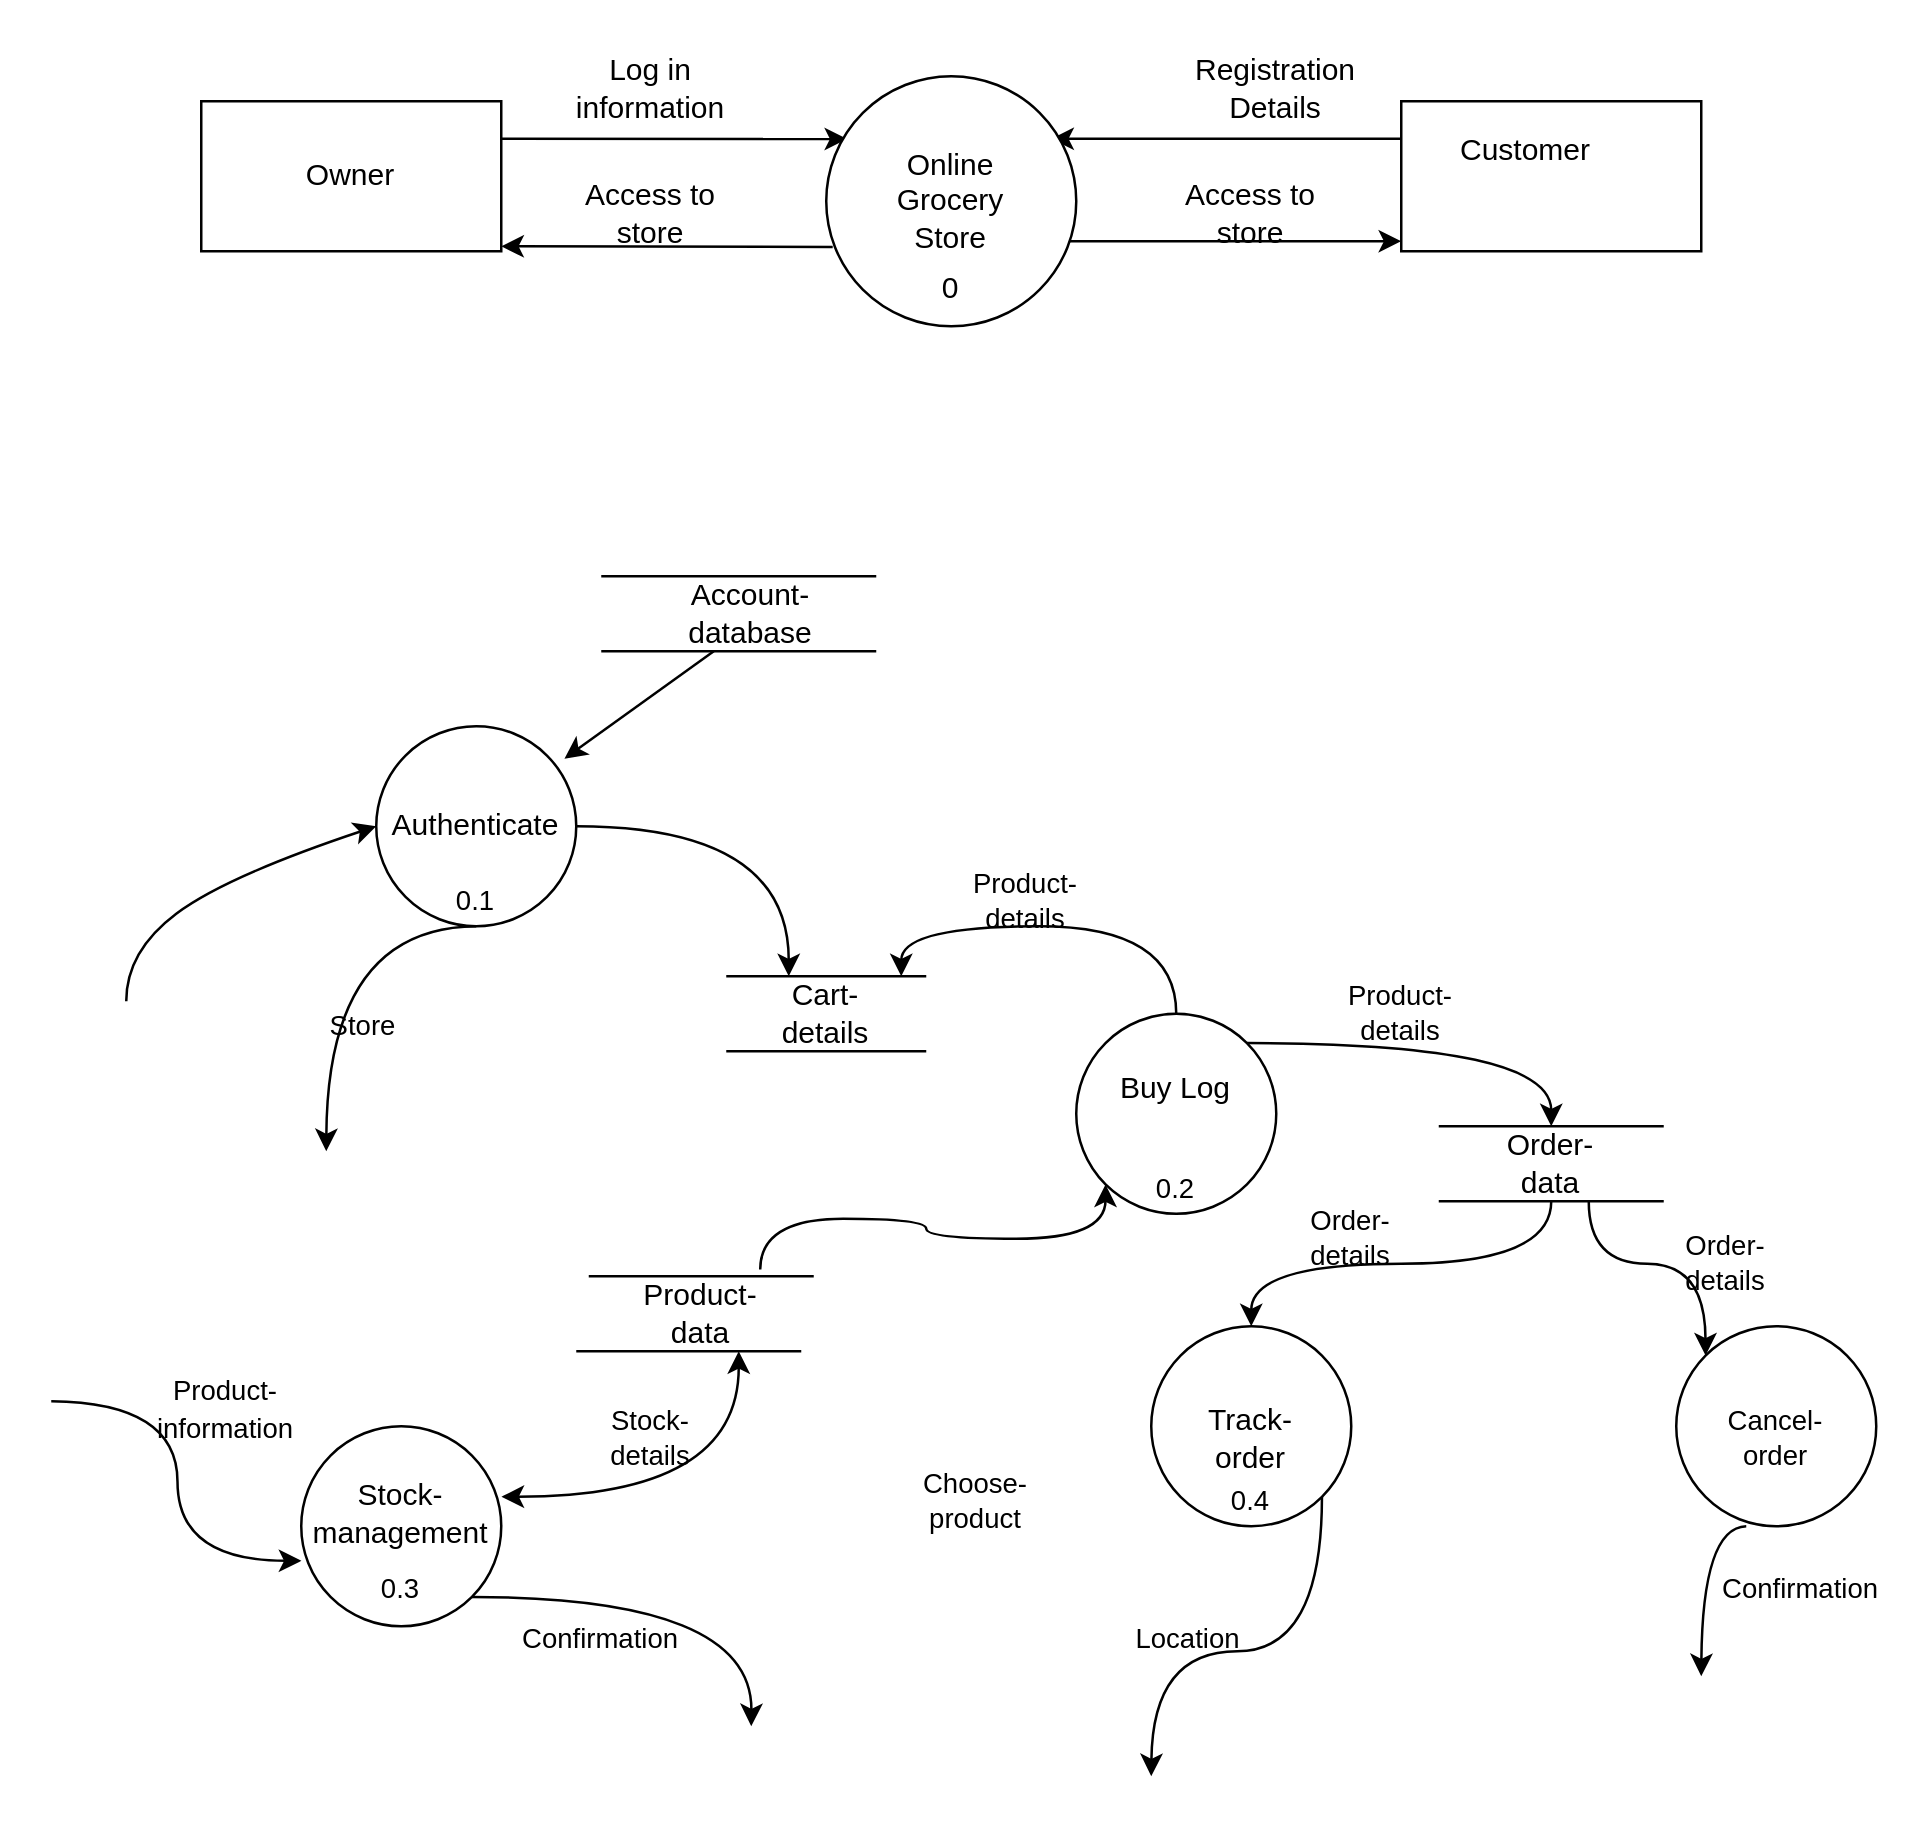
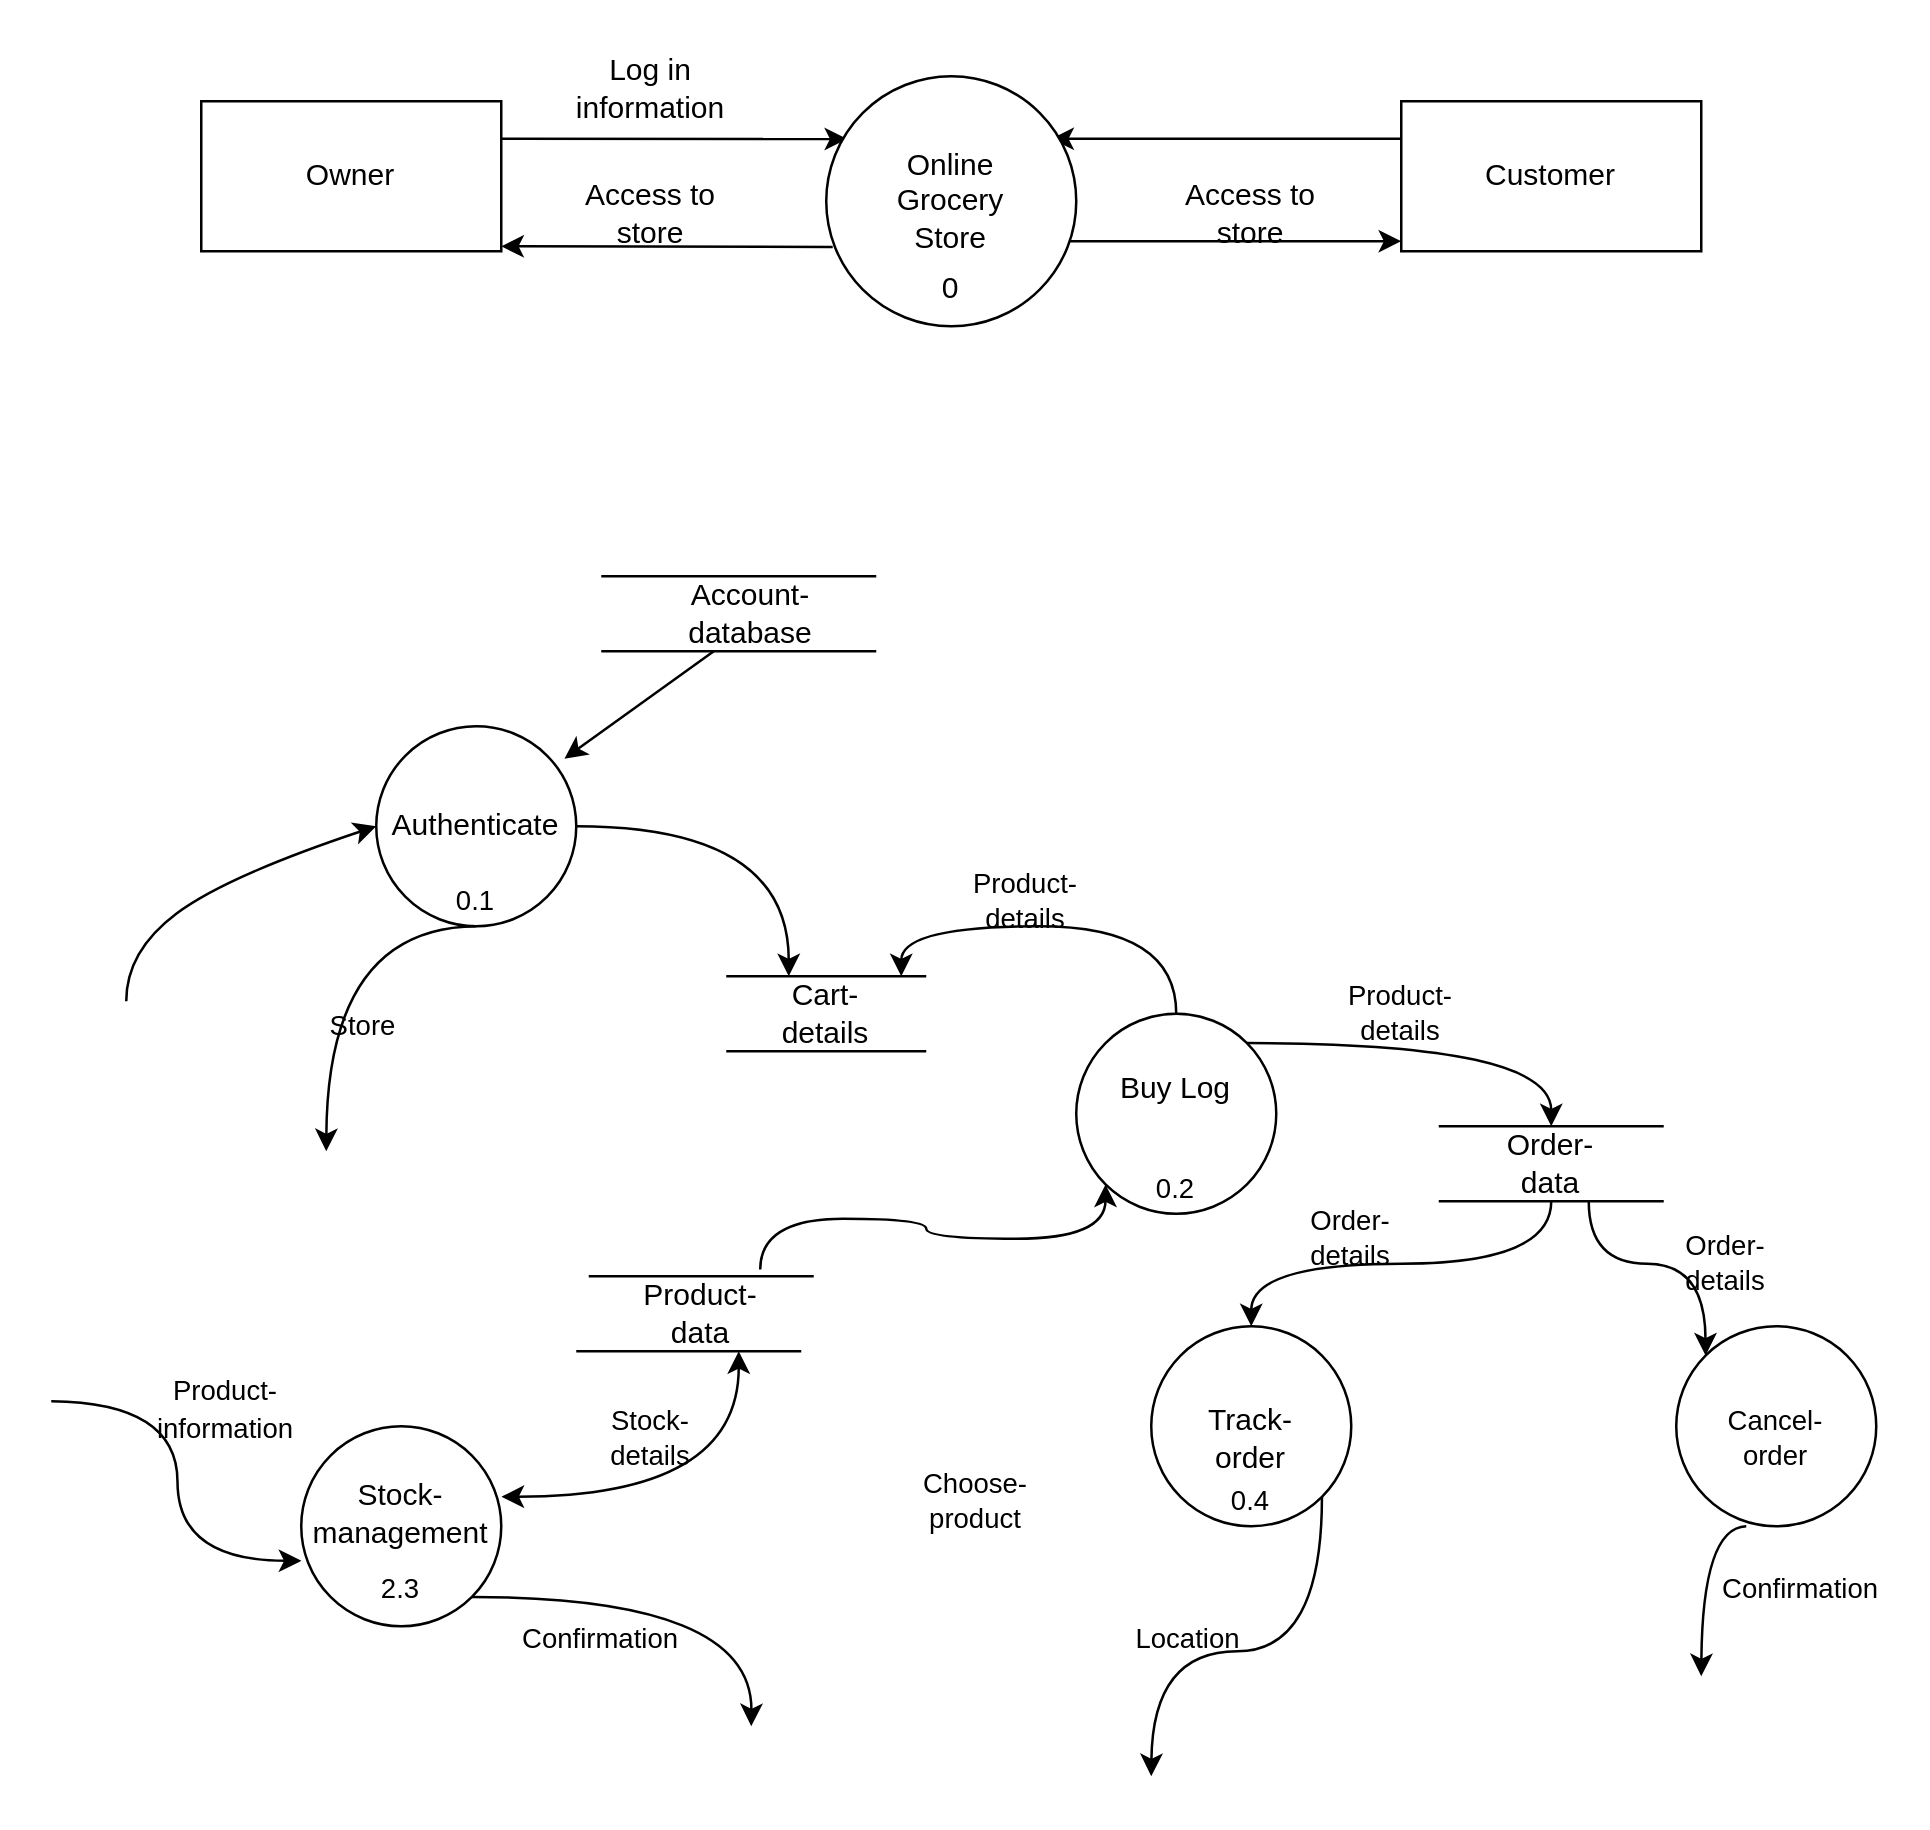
- <mxCell id="11" value="Registration Details" style="text;html=1;strokeColor=none;fillColor=none;align=center;verticalAlign=middle;whiteSpace=wrap;rounded=0;" vertex="1" parent="1"><mxGeometry x="480" y="20" width="60" height="30" as="geometry" /></mxCell>
- <mxCell id="5" value="Customer" style="text;html=1;strokeColor=none;fillColor=none;align=center;verticalAlign=middle;whiteSpace=wrap;rounded=0;" vertex="1" parent="1"><mxGeometry x="580" y="45" width="60" height="30" as="geometry" /></mxCell>
+ <mxCell id="5" value="Customer" style="text;html=1;strokeColor=none;fillColor=none;align=center;verticalAlign=middle;whiteSpace=wrap;rounded=0;" vertex="1" parent="1"><mxGeometry x="590" y="55" width="60" height="30" as="geometry" /></mxCell>
- <mxCell id="60" value="0.3" style="text;html=1;strokeColor=none;fillColor=none;align=center;verticalAlign=middle;whiteSpace=wrap;rounded=0;fontSize=11;" vertex="1" parent="1"><mxGeometry x="130" y="620" width="60" height="30" as="geometry" /></mxCell>
+ <mxCell id="60" value="2.3" style="text;html=1;strokeColor=none;fillColor=none;align=center;verticalAlign=middle;whiteSpace=wrap;rounded=0;fontSize=11;" vertex="1" parent="1"><mxGeometry x="130" y="620" width="60" height="30" as="geometry" /></mxCell>
